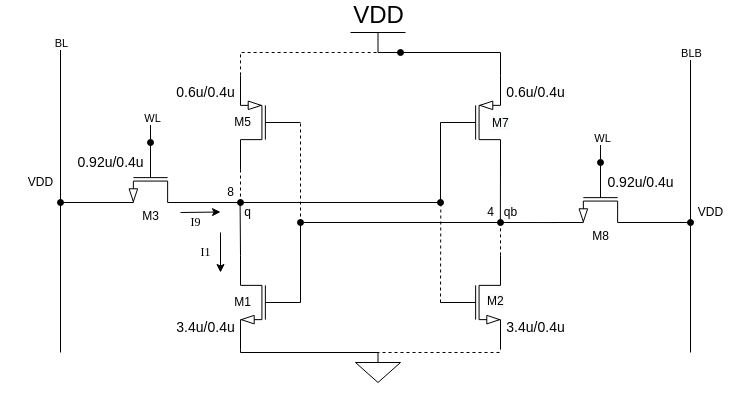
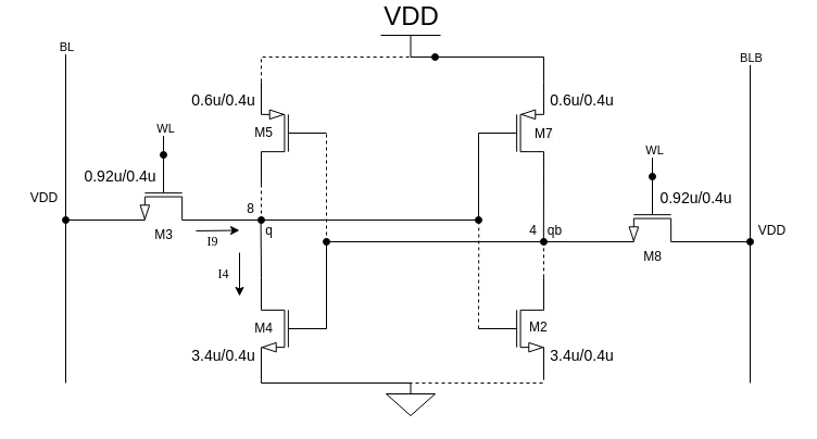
- <mxCell id="56" value="I1" style="text;html=1;align=center;verticalAlign=middle;resizable=0;points=[];autosize=1;strokeColor=none;fontFamily=Verdana;" vertex="1" parent="1"><mxGeometry x="190" y="230" width="30" height="20" as="geometry" /></mxCell>
+ <mxCell id="56" value="I4" style="text;html=1;align=center;verticalAlign=middle;resizable=0;points=[];autosize=1;strokeColor=none;fontFamily=Verdana;" vertex="1" parent="1"><mxGeometry x="190" y="230" width="30" height="20" as="geometry" /></mxCell>
- <mxCell id="16" value="M1" style="text;html=1;resizable=0;autosize=1;align=center;verticalAlign=middle;points=[];fillColor=none;strokeColor=none;rounded=0;" vertex="1" parent="1"><mxGeometry x="227" y="280" width="30" height="20" as="geometry" /></mxCell>
+ <mxCell id="16" value="M4" style="text;html=1;resizable=0;autosize=1;align=center;verticalAlign=middle;points=[];fillColor=none;strokeColor=none;rounded=0;" vertex="1" parent="1"><mxGeometry x="227" y="280" width="30" height="20" as="geometry" /></mxCell>
